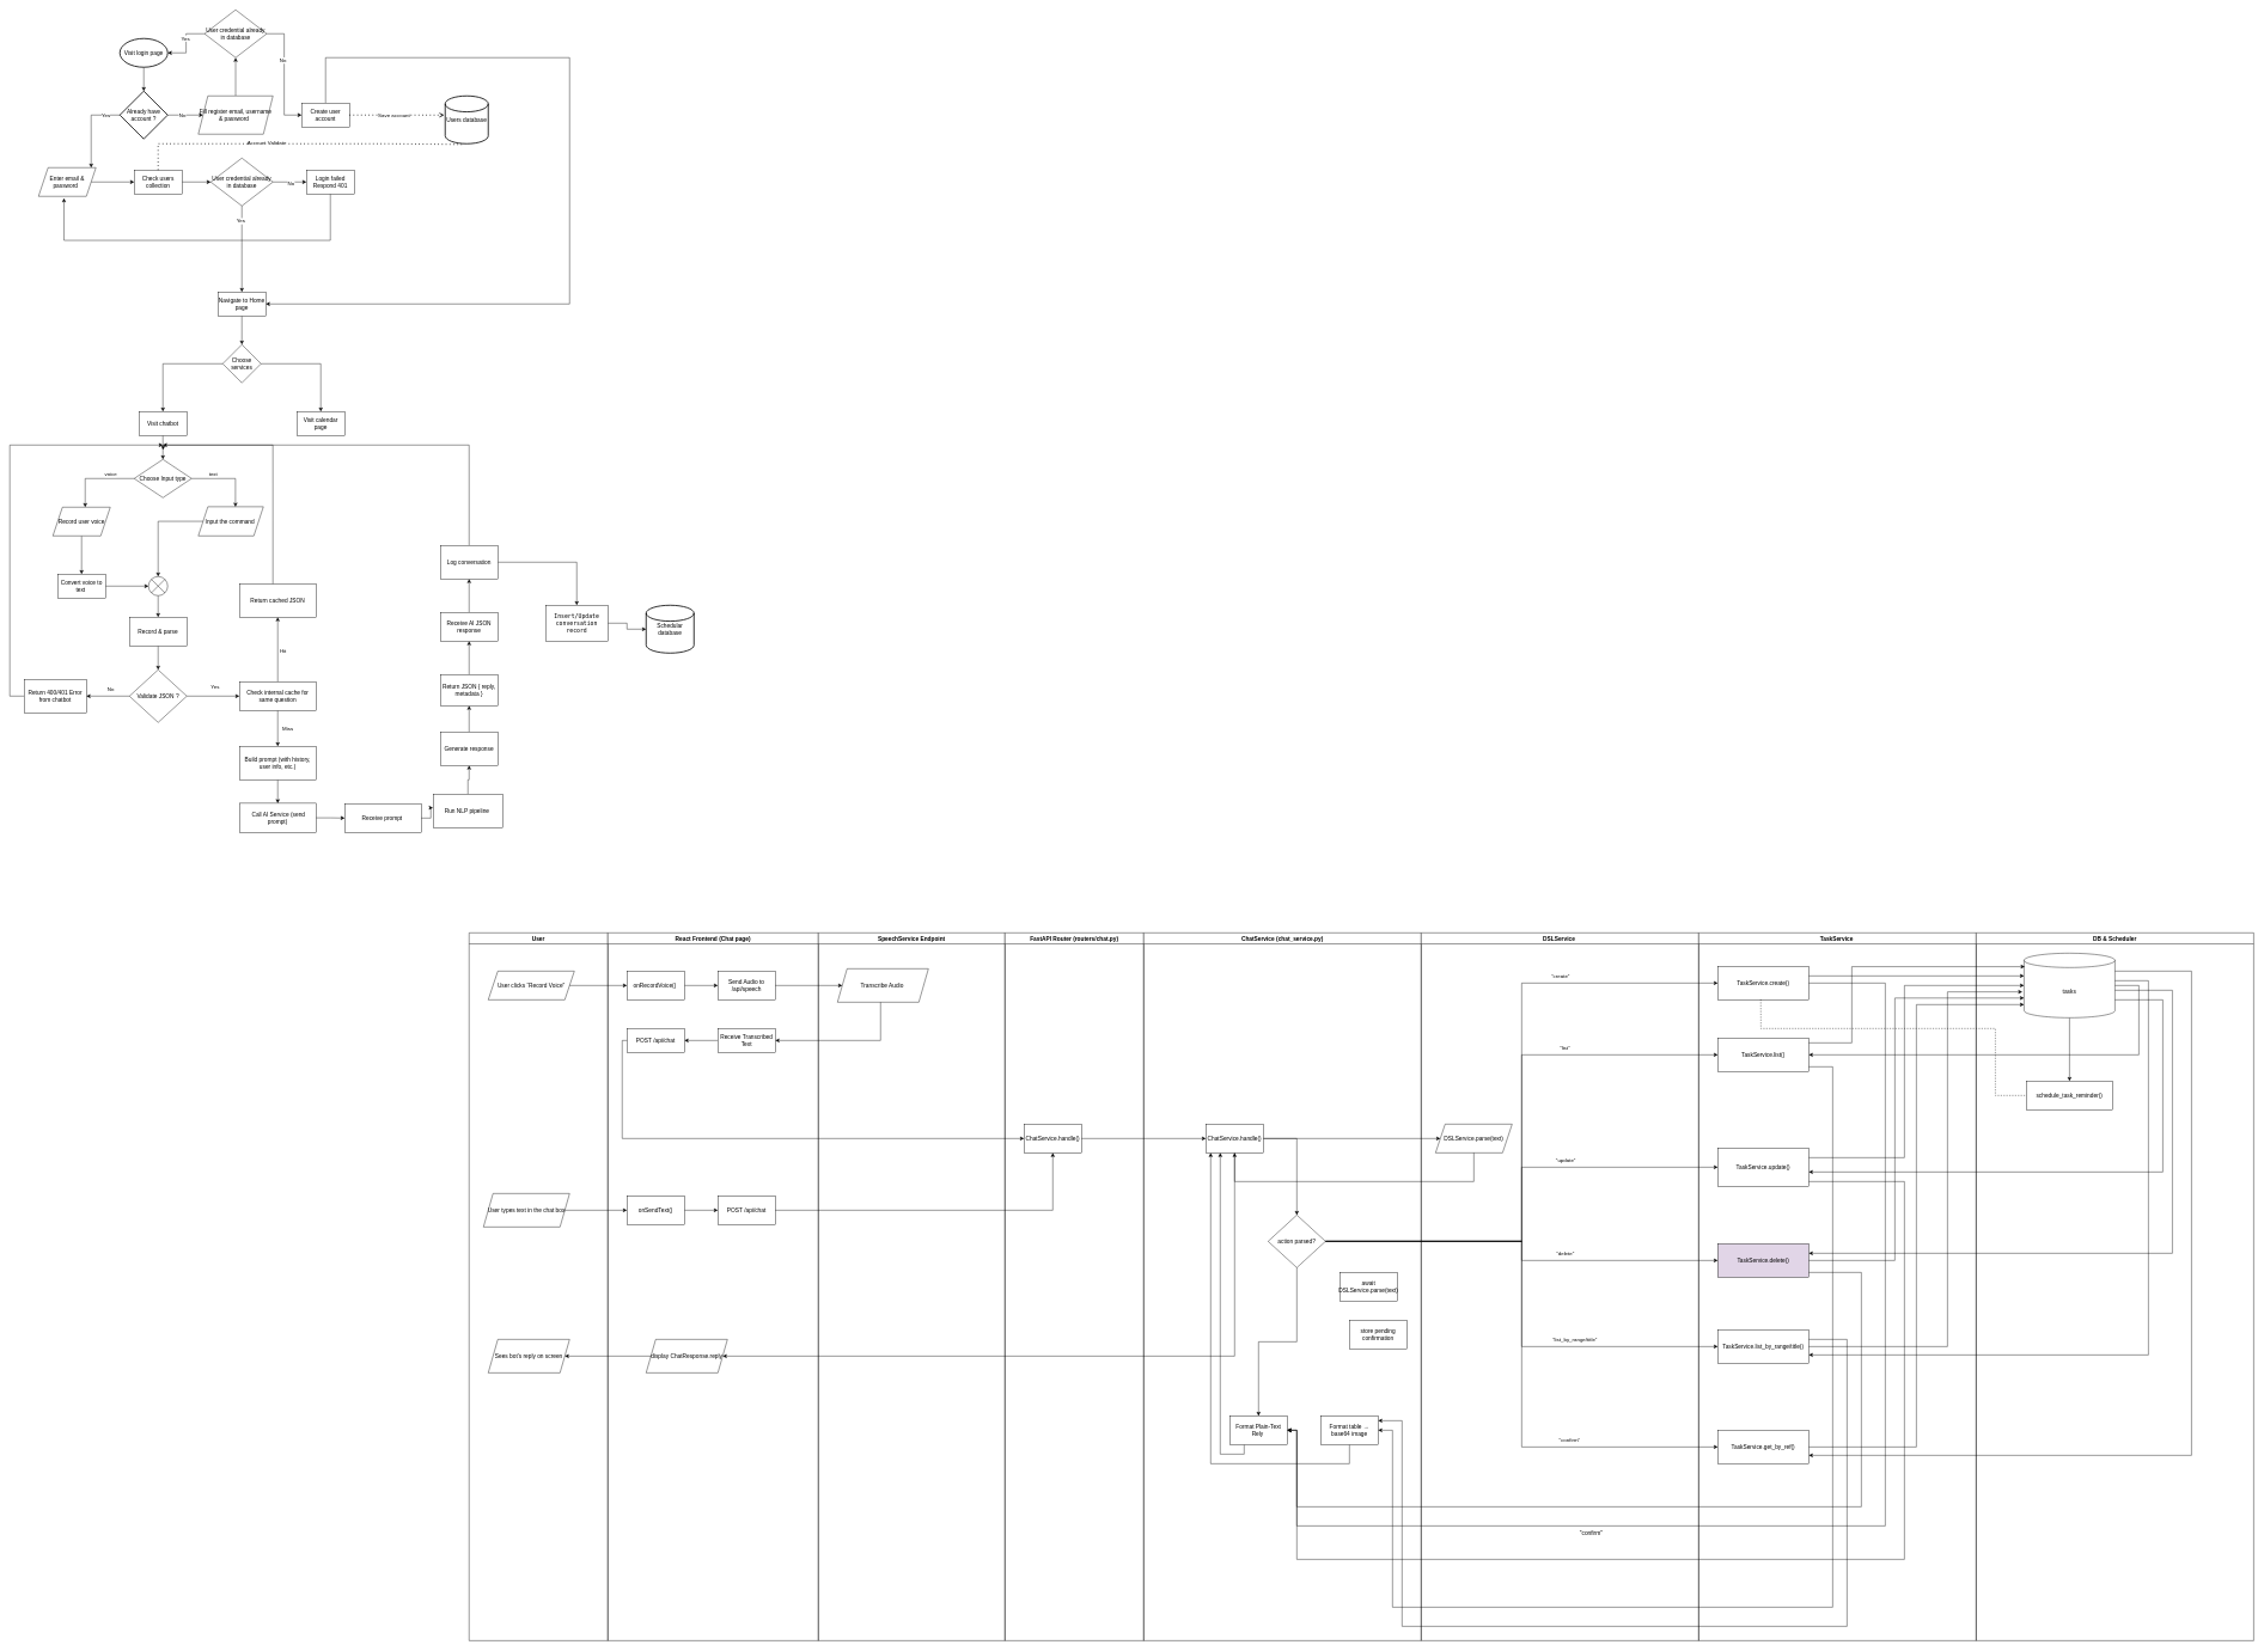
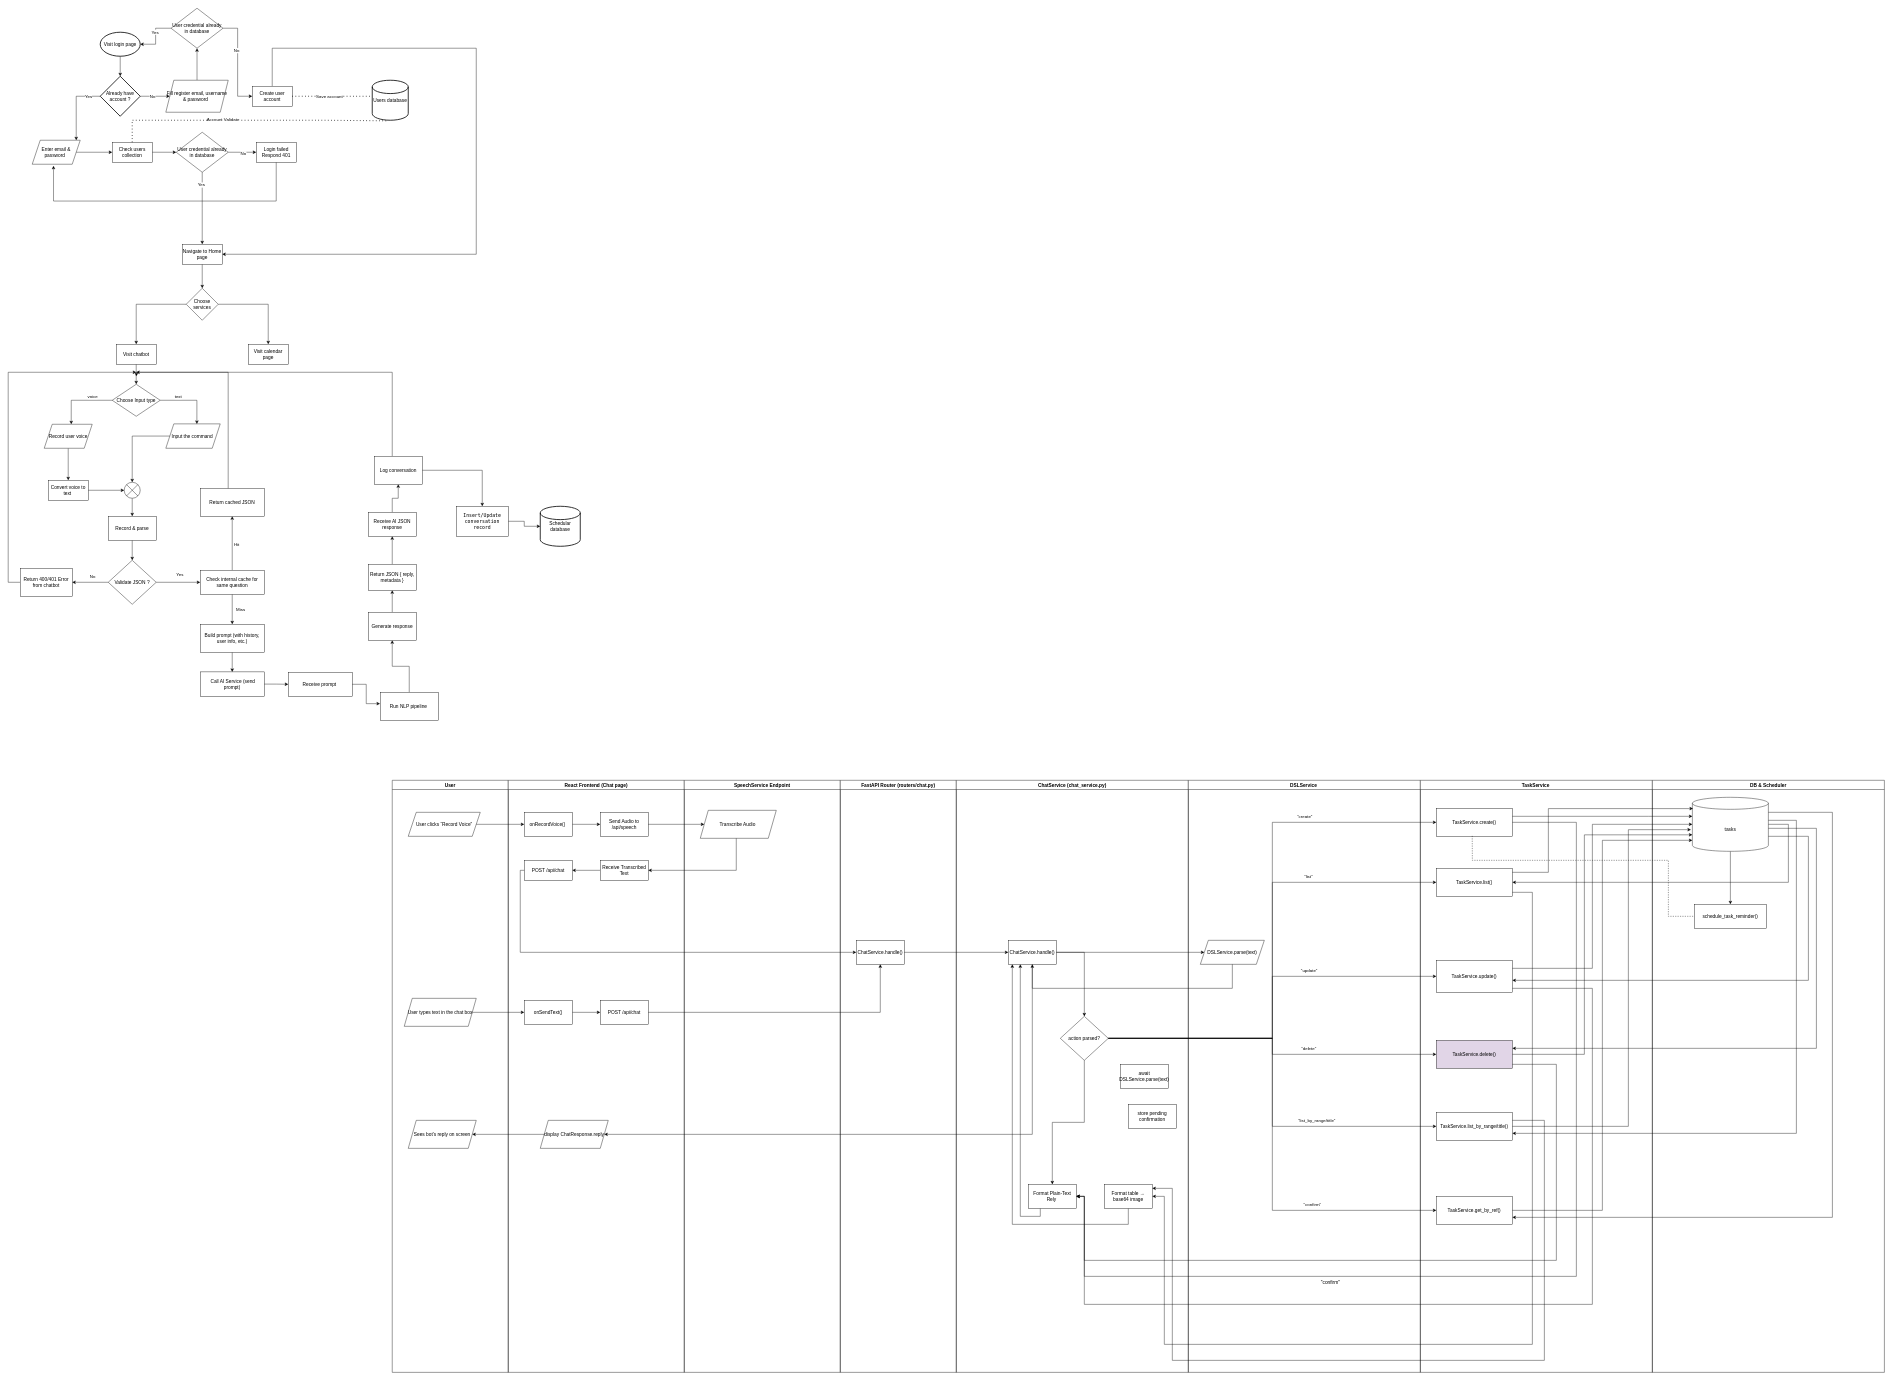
- <mxCell id="29" value="" style="endArrow=open;dashed=1;html=1;dashPattern=1 3;strokeWidth=2;rounded=0;exitX=1;exitY=0.5;exitDx=0;exitDy=0;entryX=-0.02;entryY=0.401;entryDx=0;entryDy=0;entryPerimeter=0;" parent="1" source="24" target="22" edge="1"><mxGeometry width="50" height="50" relative="1" as="geometry"><mxPoint x="740" y="230" as="sourcePoint" /><mxPoint x="790" y="180" as="targetPoint" /></mxGeometry></mxCell>
+ <mxCell id="29" value="" style="endArrow=none;dashed=1;html=1;dashPattern=1 3;strokeWidth=2;rounded=0;exitX=1;exitY=0.5;exitDx=0;exitDy=0;entryX=-0.02;entryY=0.401;entryDx=0;entryDy=0;entryPerimeter=0;" parent="1" source="24" target="22" edge="1"><mxGeometry width="50" height="50" relative="1" as="geometry"><mxPoint x="740" y="230" as="sourcePoint" /><mxPoint x="790" y="180" as="targetPoint" /></mxGeometry></mxCell>
- <mxCell id="87" value="&amp;nbsp;Log conversation&amp;nbsp;" style="html=1;dashed=0;whiteSpace=wrap;" parent="1" vertex="1"><mxGeometry x="920" y="1140" width="120" height="70" as="geometry" /></mxCell>
+ <mxCell id="87" value="&amp;nbsp;Log conversation&amp;nbsp;" style="html=1;dashed=0;whiteSpace=wrap;" parent="1" vertex="1"><mxGeometry x="935" y="1140" width="120" height="70" as="geometry" /></mxCell>
- <mxCell id="77" value="Run NLP pipeline&amp;nbsp;" style="html=1;dashed=0;whiteSpace=wrap;" parent="1" vertex="1"><mxGeometry x="905" y="1660" width="145" height="70" as="geometry" /></mxCell>
+ <mxCell id="77" value="Run NLP pipeline&amp;nbsp;" style="html=1;dashed=0;whiteSpace=wrap;" parent="1" vertex="1"><mxGeometry x="950" y="1730" width="145" height="70" as="geometry" /></mxCell>
